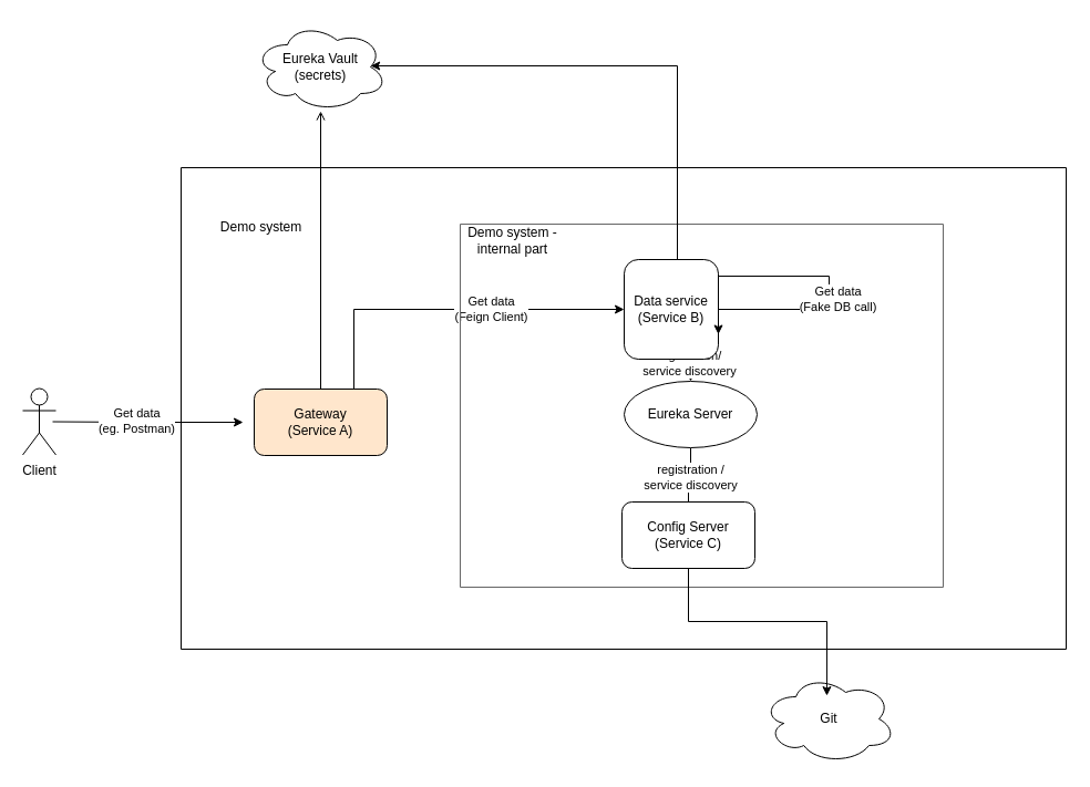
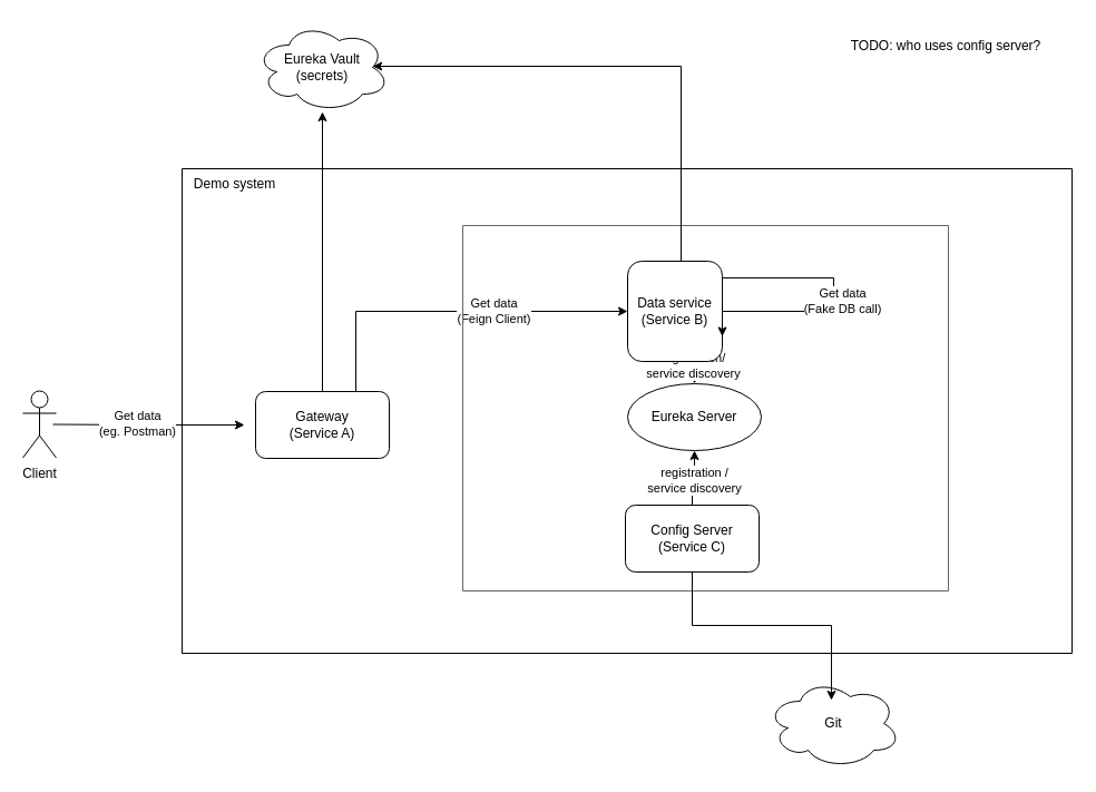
+ <mxCell id="26" value="TODO: who uses config server?" style="text;html=1;align=center;verticalAlign=middle;whiteSpace=wrap;rounded=0;" vertex="1" parent="1"><mxGeometry x="751" y="26" width="196" height="30" as="geometry" /></mxCell>
- <mxCell id="23" style="edgeStyle=orthogonalEdgeStyle;rounded=0;orthogonalLoop=1;jettySize=auto;html=1;exitX=0.5;exitY=0;exitDx=0;exitDy=0;endArrow=open;" edge="1" parent="1" source="4" target="21"><mxGeometry relative="1" as="geometry"><Array as="points" /></mxGeometry></mxCell>
+ <mxCell id="23" style="edgeStyle=orthogonalEdgeStyle;rounded=0;orthogonalLoop=1;jettySize=auto;html=1;exitX=0.5;exitY=0;exitDx=0;exitDy=0;" edge="1" parent="1" source="4" target="21"><mxGeometry relative="1" as="geometry"><Array as="points" /></mxGeometry></mxCell>
- <mxCell id="10" value="Demo system" style="text;html=1;align=center;verticalAlign=middle;whiteSpace=wrap;rounded=0;" vertex="1" parent="9"><mxGeometry x="25" y="39" width="95" height="30" as="geometry" /></mxCell>
+ <mxCell id="10" value="Demo system" style="text;html=1;align=center;verticalAlign=middle;whiteSpace=wrap;rounded=0;" vertex="1" parent="9"><mxGeometry y="-1" width="95" height="30" as="geometry" /></mxCell>
- <mxCell id="11" value="Demo system - internal part" style="text;html=1;align=center;verticalAlign=middle;whiteSpace=wrap;rounded=0;" vertex="1" parent="9"><mxGeometry x="252" y="51" width="95" height="30" as="geometry" /></mxCell>
- <mxCell id="4" value="Gateway&lt;div&gt;(Service A)&lt;/div&gt;" style="rounded=1;whiteSpace=wrap;html=1;fillColor=#ffe6cc;" vertex="1" parent="1"><mxGeometry x="229" y="351" width="120" height="60" as="geometry" /></mxCell>
+ <mxCell id="4" value="Gateway&lt;div&gt;(Service A)&lt;/div&gt;" style="rounded=1;whiteSpace=wrap;html=1;" vertex="1" parent="1"><mxGeometry x="229" y="351" width="120" height="60" as="geometry" /></mxCell>
- <mxCell id="12" style="edgeStyle=orthogonalEdgeStyle;rounded=0;orthogonalLoop=1;jettySize=auto;html=1;exitX=0.5;exitY=0;exitDx=0;exitDy=0;endArrow=none;" edge="1" parent="9" source="14" target="15"><mxGeometry relative="1" as="geometry" /></mxCell>
+ <mxCell id="12" style="edgeStyle=orthogonalEdgeStyle;rounded=0;orthogonalLoop=1;jettySize=auto;html=1;exitX=0.5;exitY=0;exitDx=0;exitDy=0;" edge="1" parent="9" source="14" target="15"><mxGeometry relative="1" as="geometry" /></mxCell>
